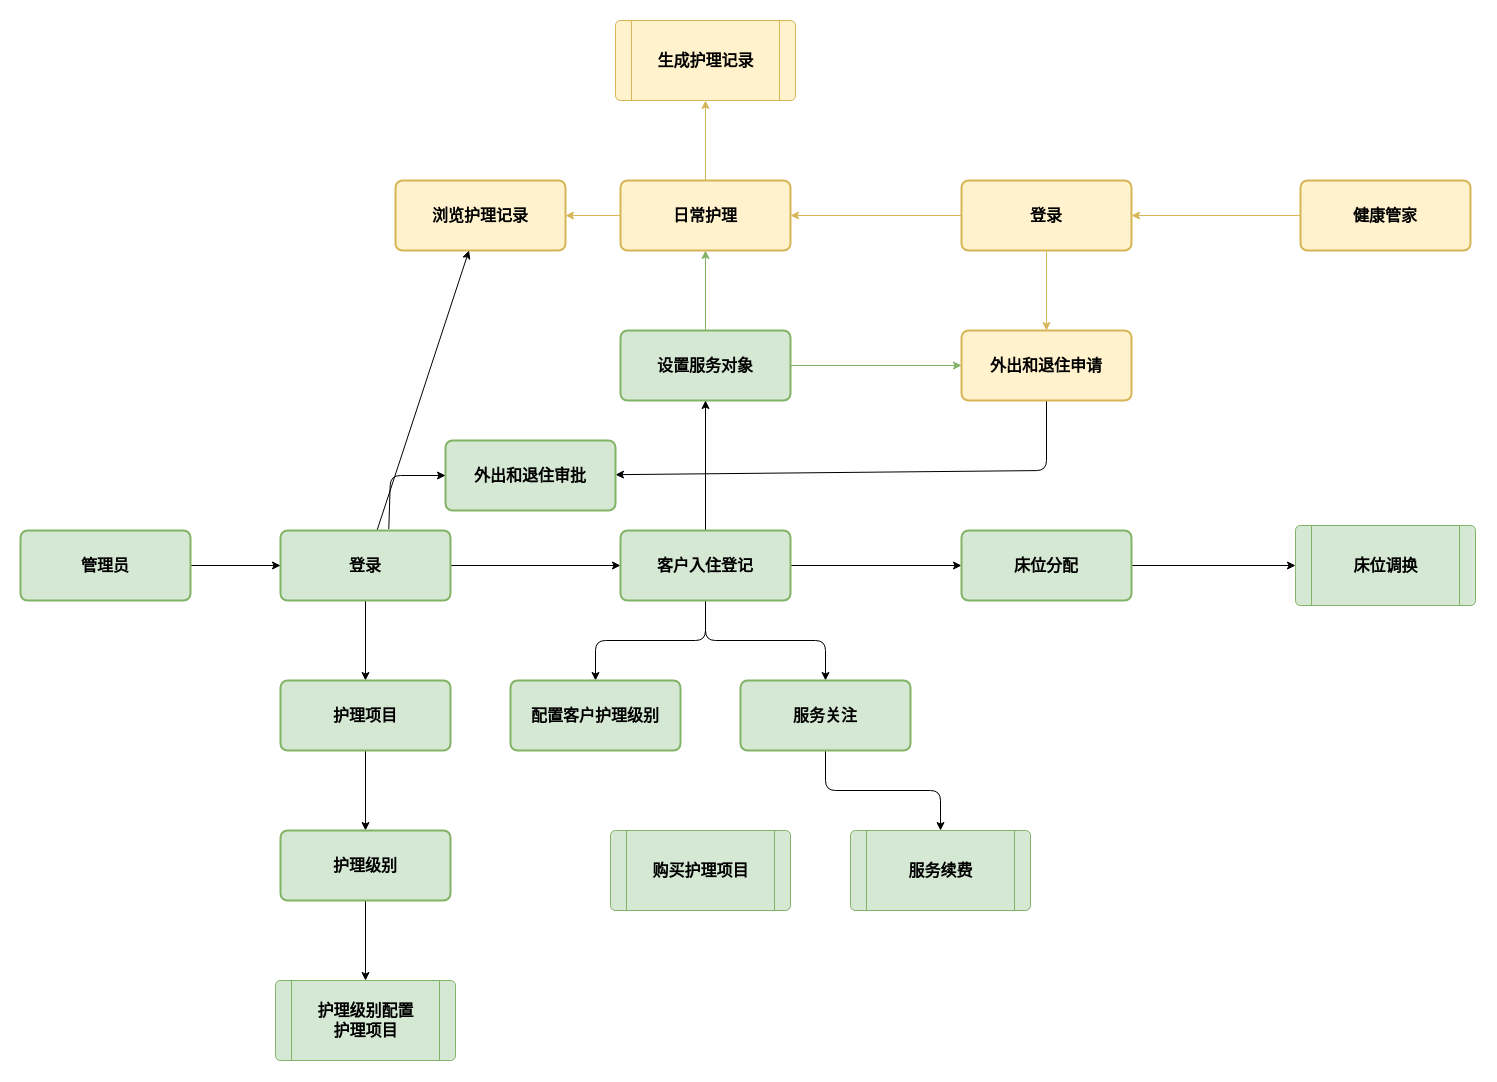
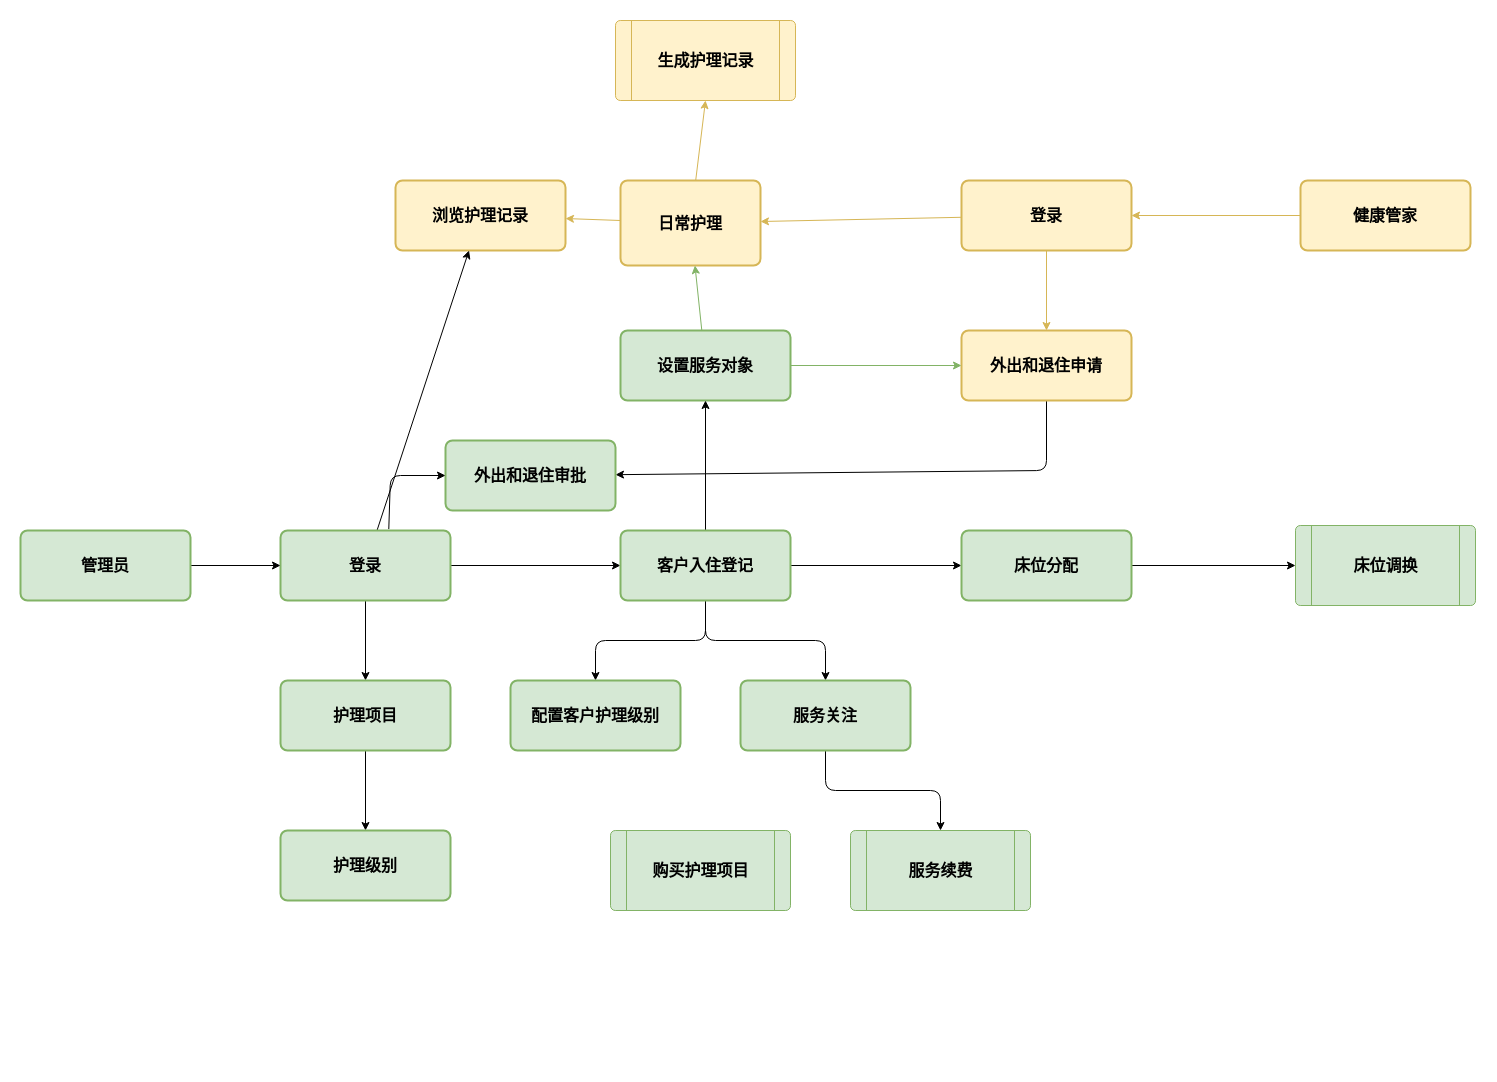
- <mxCell id="12" value="日常护理" style="rounded=1;whiteSpace=wrap;html=1;absoluteArcSize=1;arcSize=14;strokeWidth=2;fontSize=16;fontStyle=1;fillColor=#fff2cc;strokeColor=#d6b656;" vertex="1" parent="1"><mxGeometry x="620" y="180" width="170" height="70" as="geometry" /></mxCell>
+ <mxCell id="12" value="日常护理" style="rounded=1;whiteSpace=wrap;html=1;absoluteArcSize=1;arcSize=14;strokeWidth=2;fontSize=16;fontStyle=1;fillColor=#fff2cc;strokeColor=#d6b656;" vertex="1" parent="1"><mxGeometry x="620" y="180" width="140" height="85" as="geometry" /></mxCell>
- <mxCell id="39" style="edgeStyle=none;html=1;fontStyle=1;fontSize=16;" edge="1" parent="1" source="40" target="41"><mxGeometry relative="1" as="geometry" /></mxCell>
- <mxCell id="41" value="&lt;font&gt;&lt;span&gt;护理级别配置&lt;/span&gt;&lt;/font&gt;&lt;div&gt;&lt;font&gt;&lt;span&gt;护理项目&lt;/span&gt;&lt;/font&gt;&lt;/div&gt;" style="verticalLabelPosition=middle;verticalAlign=middle;html=1;shape=process;whiteSpace=wrap;rounded=1;size=0.087;arcSize=6;fillColor=#d5e8d4;strokeColor=#82b366;labelPosition=center;align=center;fontStyle=1;fontSize=16;" vertex="1" parent="1"><mxGeometry x="275" y="980" width="180" height="80" as="geometry" /></mxCell>
